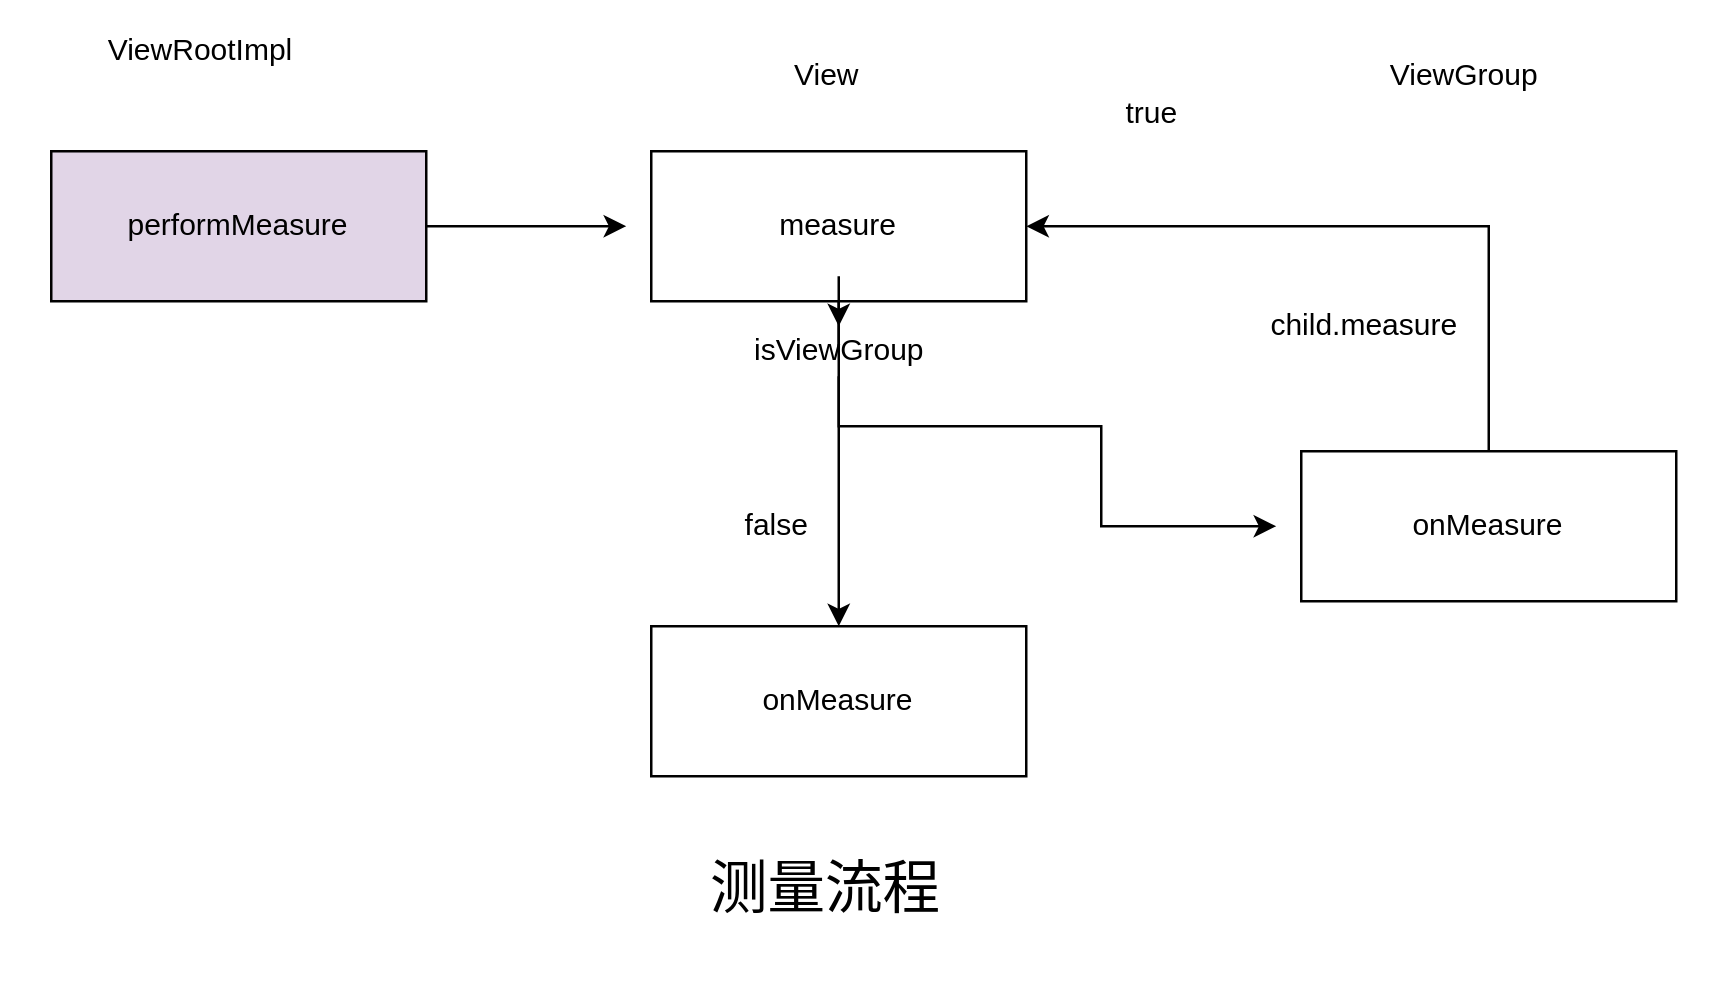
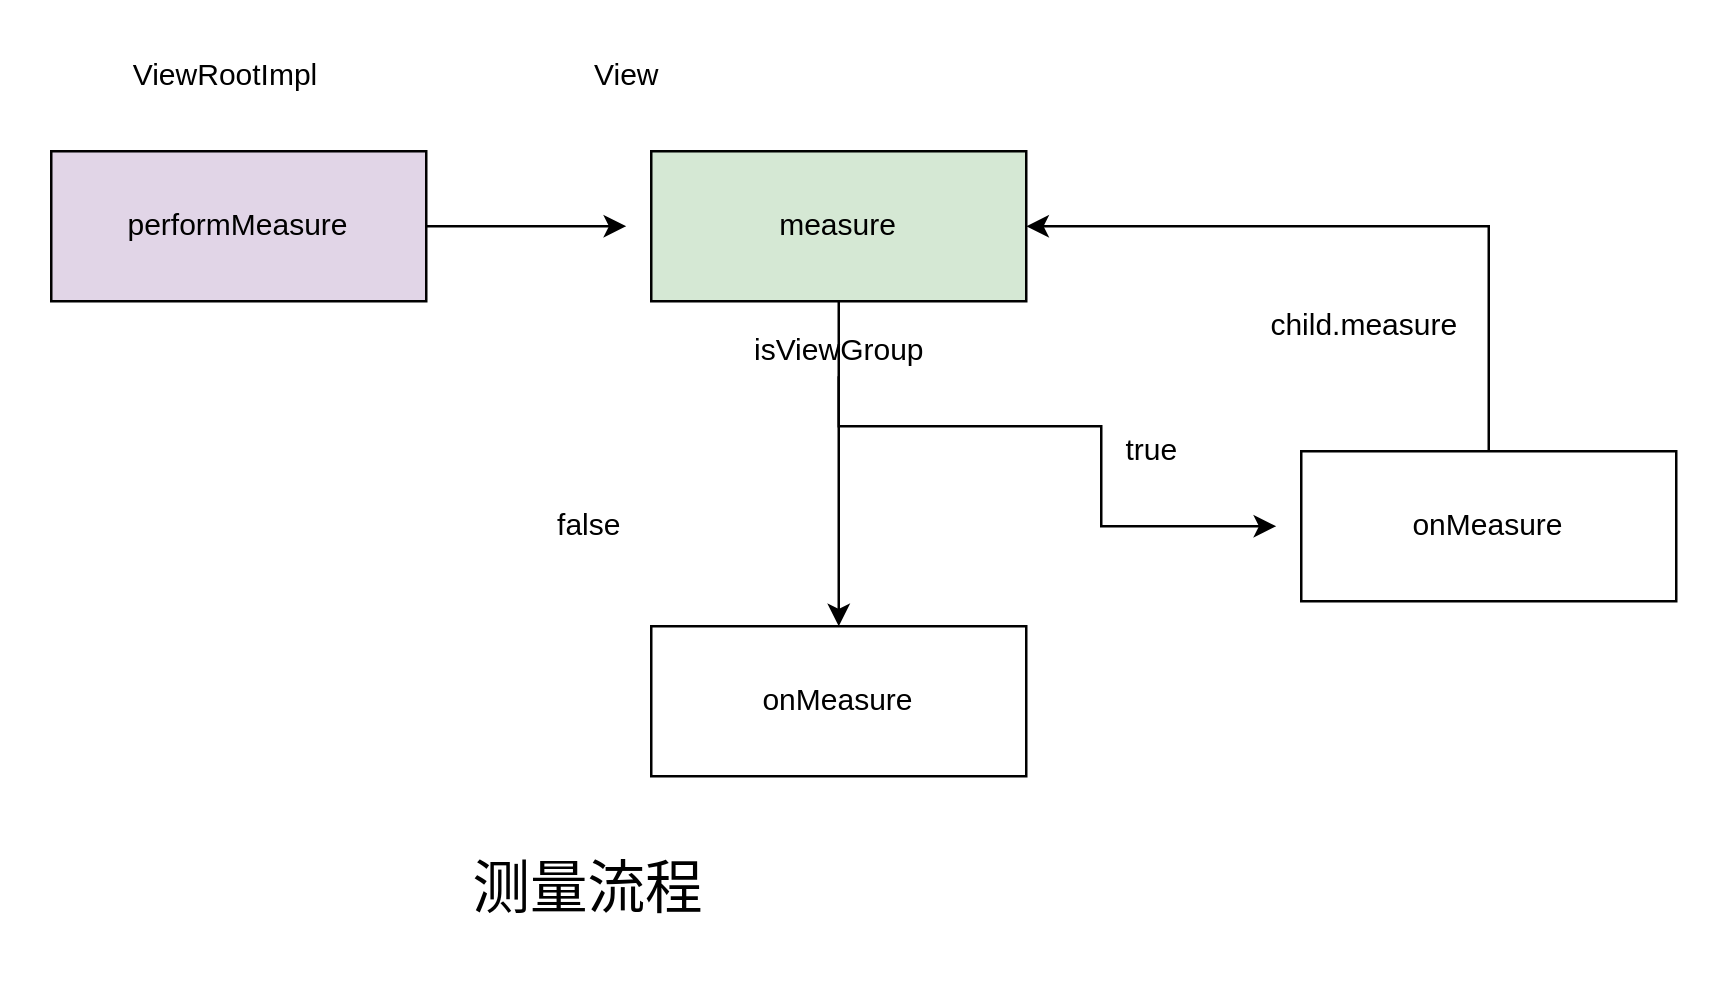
- <mxCell id="8" value="ViewRootImpl" style="text;html=1;strokeColor=none;fillColor=none;align=center;verticalAlign=middle;whiteSpace=wrap;rounded=0;" vertex="1" parent="1"><mxGeometry x="60" y="10" width="40" height="20" as="geometry" /></mxCell>
+ <mxCell id="8" value="ViewRootImpl" style="text;html=1;strokeColor=none;fillColor=none;align=center;verticalAlign=middle;whiteSpace=wrap;rounded=0;" vertex="1" parent="1"><mxGeometry x="70" y="20" width="40" height="20" as="geometry" /></mxCell>
- <mxCell id="9" value="View" style="text;html=1;align=center;verticalAlign=middle;resizable=0;points=[];autosize=1;" vertex="1" parent="1"><mxGeometry x="310" y="20" width="40" height="20" as="geometry" /></mxCell>
+ <mxCell id="9" value="View" style="text;html=1;align=center;verticalAlign=middle;resizable=0;points=[];autosize=1;" vertex="1" parent="1"><mxGeometry x="230" y="20" width="40" height="20" as="geometry" /></mxCell>
- <mxCell id="17" value="ViewGroup" style="text;html=1;align=center;verticalAlign=middle;resizable=0;points=[];autosize=1;" vertex="1" parent="1"><mxGeometry x="550" y="20" width="70" height="20" as="geometry" /></mxCell>
- <mxCell id="16" value="true" style="text;html=1;align=center;verticalAlign=middle;resizable=0;points=[];autosize=1;" vertex="1" parent="1"><mxGeometry x="440" y="35" width="40" height="20" as="geometry" /></mxCell>
+ <mxCell id="16" value="true" style="text;html=1;align=center;verticalAlign=middle;resizable=0;points=[];autosize=1;" vertex="1" parent="1"><mxGeometry x="440" y="170" width="40" height="20" as="geometry" /></mxCell>
- <mxCell id="6" value="measure" style="rounded=0;whiteSpace=wrap;html=1;" vertex="1" parent="1"><mxGeometry x="260" y="60" width="150" height="60" as="geometry" /></mxCell>
+ <mxCell id="6" value="measure" style="rounded=0;whiteSpace=wrap;html=1;fillColor=#d5e8d4;" vertex="1" parent="1"><mxGeometry x="260" y="60" width="150" height="60" as="geometry" /></mxCell>
- <mxCell id="14" style="edgeStyle=orthogonalEdgeStyle;rounded=0;orthogonalLoop=1;jettySize=auto;html=1;" edge="1" parent="1" source="6" target="13"><mxGeometry relative="1" as="geometry"><mxPoint x="510" y="210" as="targetPoint" /><mxPoint x="335" y="120" as="sourcePoint" /><Array as="points" /></mxGeometry></mxCell>
- <mxCell id="15" value="false" style="text;html=1;align=center;verticalAlign=middle;resizable=0;points=[];autosize=1;" vertex="1" parent="1"><mxGeometry x="290" y="200" width="40" height="20" as="geometry" /></mxCell>
+ <mxCell id="15" value="false" style="text;html=1;align=center;verticalAlign=middle;resizable=0;points=[];autosize=1;" vertex="1" parent="1"><mxGeometry x="215" y="200" width="40" height="20" as="geometry" /></mxCell>
- <mxCell id="18" value="&lt;font style=&quot;font-size: 23px&quot;&gt;测量流程&lt;/font&gt;" style="text;html=1;strokeColor=none;fillColor=none;align=center;verticalAlign=middle;whiteSpace=wrap;rounded=0;" vertex="1" parent="1"><mxGeometry x="250" y="330" width="160" height="50" as="geometry" /></mxCell>
+ <mxCell id="18" value="&lt;font style=&quot;font-size: 23px&quot;&gt;测量流程&lt;/font&gt;" style="text;html=1;strokeColor=none;fillColor=none;align=center;verticalAlign=middle;whiteSpace=wrap;rounded=0;" vertex="1" parent="1"><mxGeometry x="155" y="330" width="160" height="50" as="geometry" /></mxCell>
